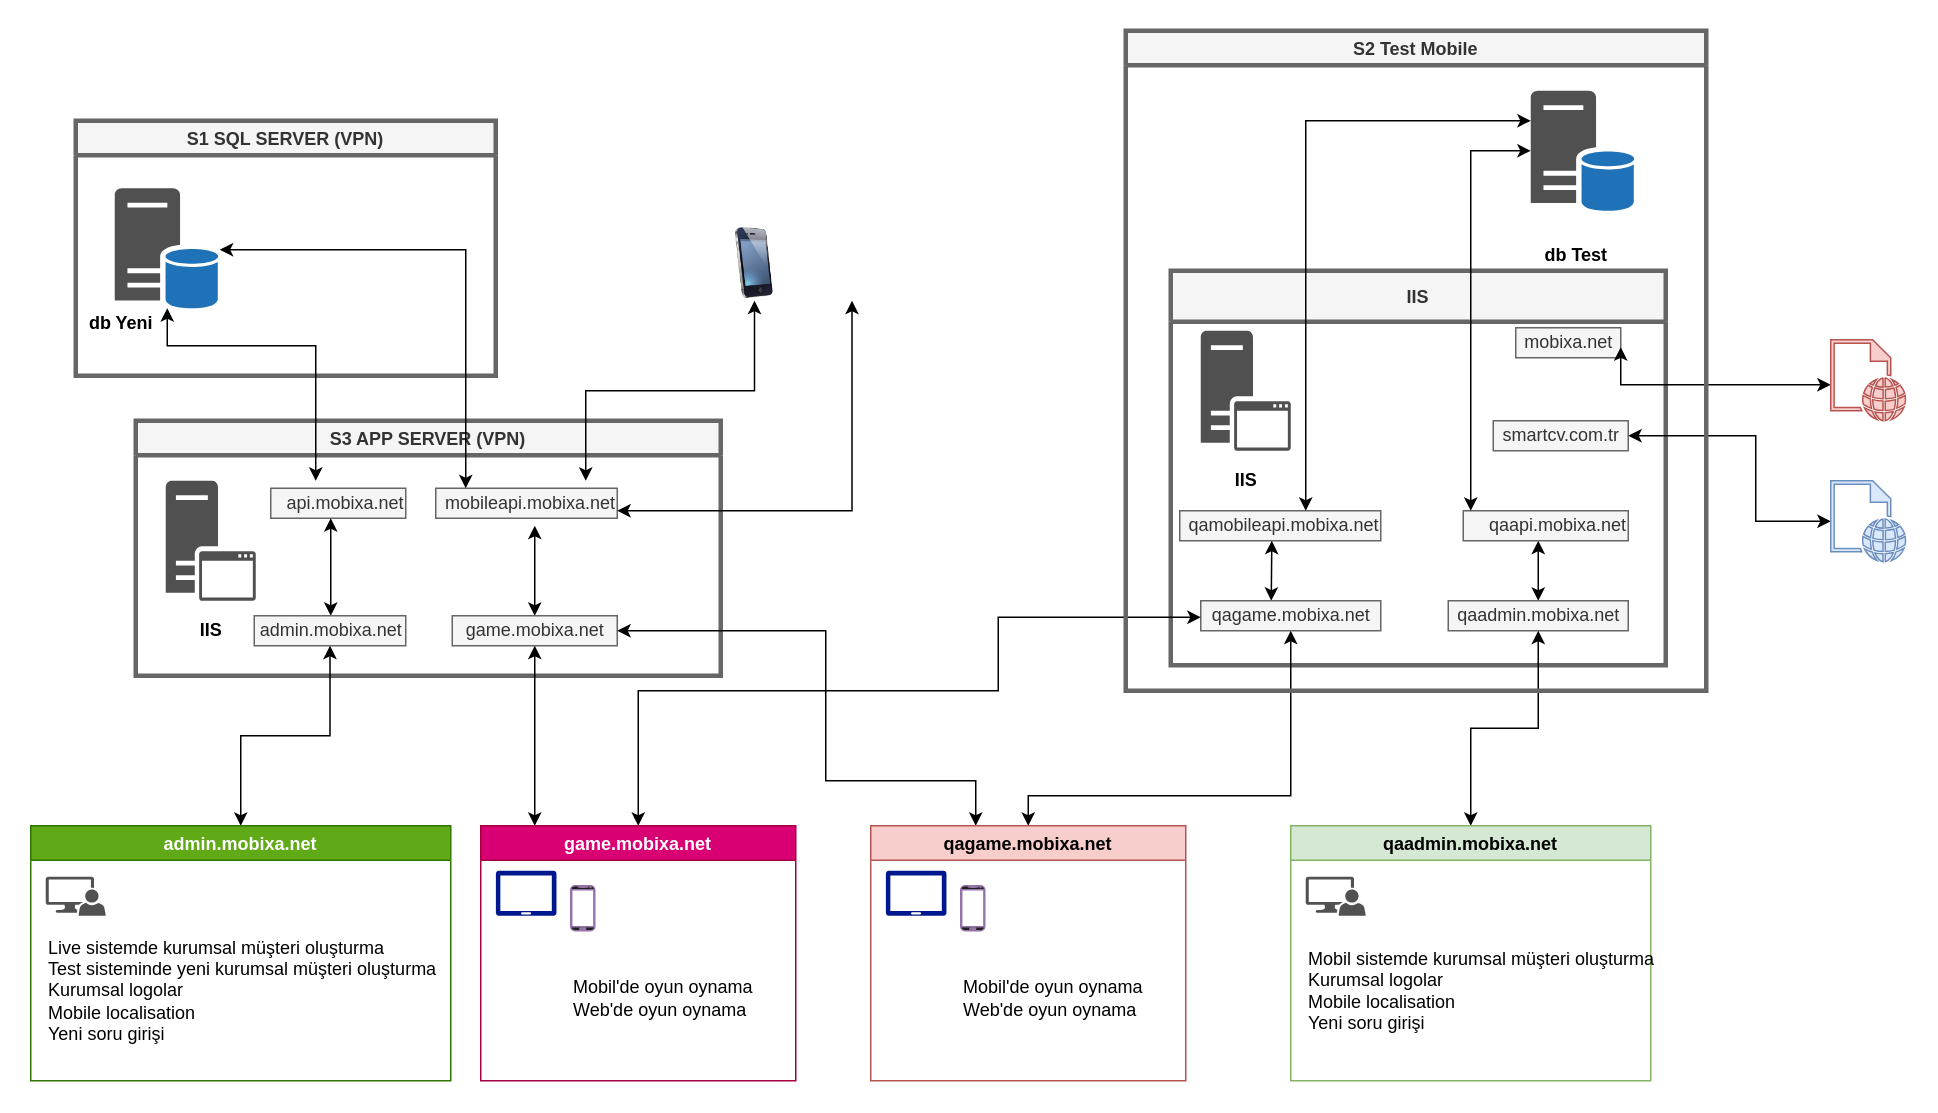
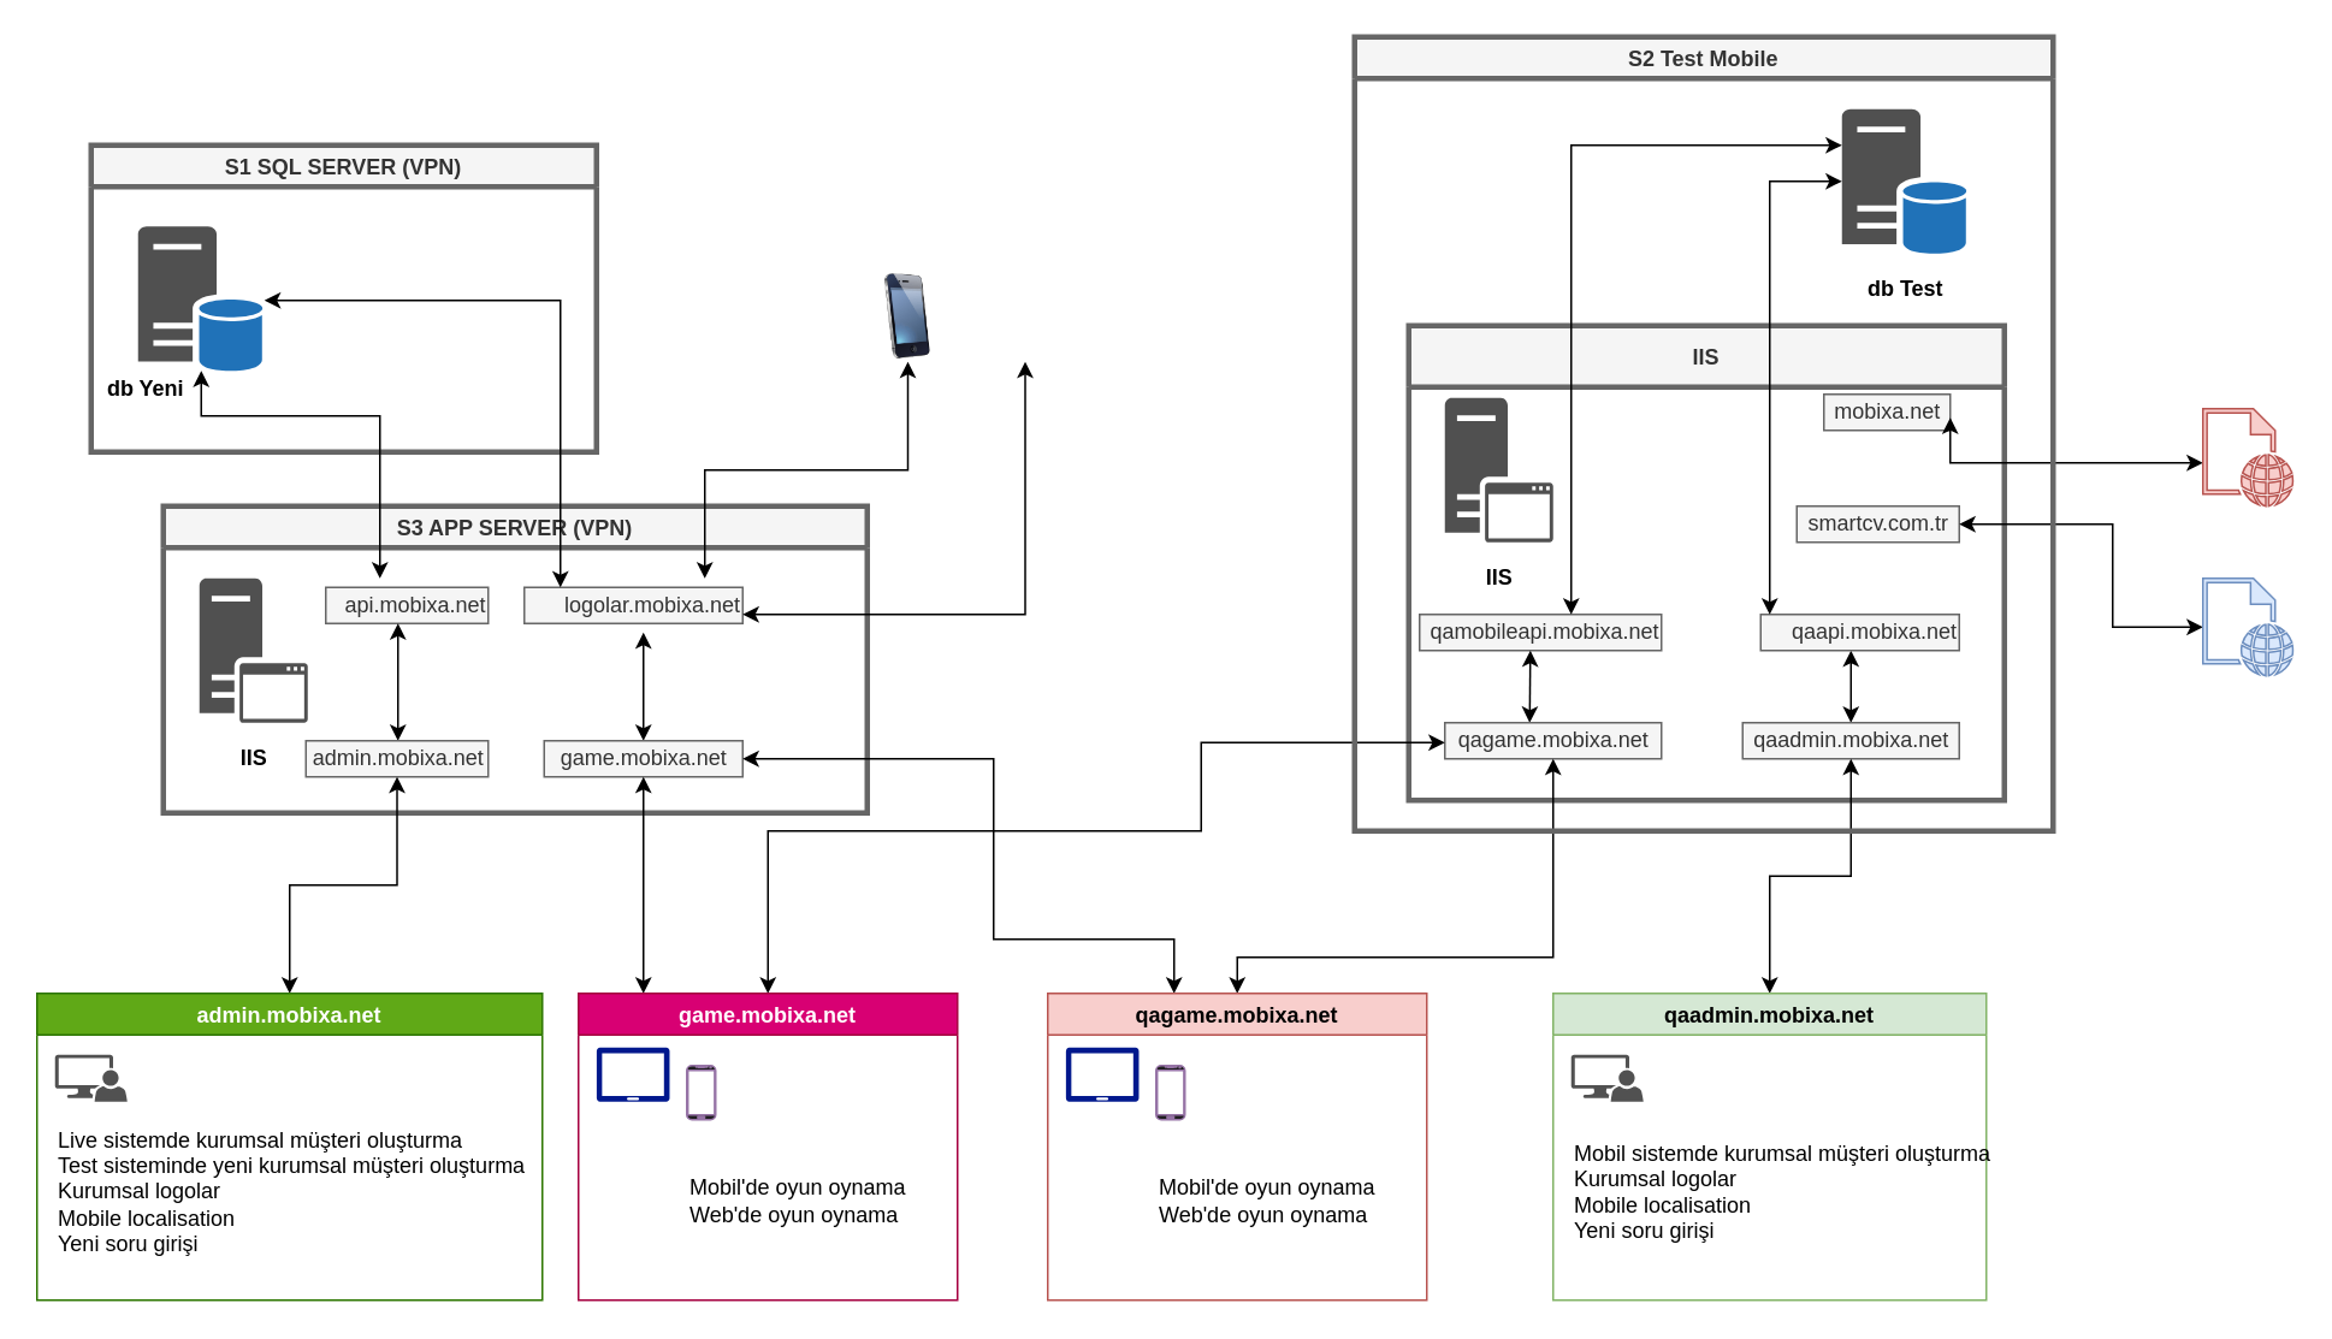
- <mxCell id="56" value="&lt;span style=&quot;font-weight: 700&quot;&gt;db Test&lt;/span&gt;" style="text;html=1;align=center;verticalAlign=middle;resizable=0;points=[];;autosize=1;" parent="54" vertex="1"><mxGeometry x="270" y="140" width="60" height="20" as="geometry" /></mxCell>
+ <mxCell id="56" value="&lt;span style=&quot;font-weight: 700&quot;&gt;db Test&lt;/span&gt;" style="text;html=1;align=center;verticalAlign=middle;resizable=0;points=[];;autosize=1;" parent="54" vertex="1"><mxGeometry x="275" y="130" width="60" height="20" as="geometry" /></mxCell>
- <mxCell id="8" value="mobileapi.mobixa.net&lt;br&gt;" style="text;html=1;align=right;verticalAlign=middle;resizable=0;points=[];;autosize=1;fillColor=#f5f5f5;strokeColor=#666666;fontColor=#333333;" parent="2" vertex="1"><mxGeometry x="200" y="45" width="121" height="20" as="geometry" /></mxCell>
+ <mxCell id="8" value="logolar.mobixa.net&lt;br&gt;" style="text;html=1;align=right;verticalAlign=middle;resizable=0;points=[];;autosize=1;fillColor=#f5f5f5;strokeColor=#666666;fontColor=#333333;" parent="2" vertex="1"><mxGeometry x="200" y="45" width="121" height="20" as="geometry" /></mxCell>
